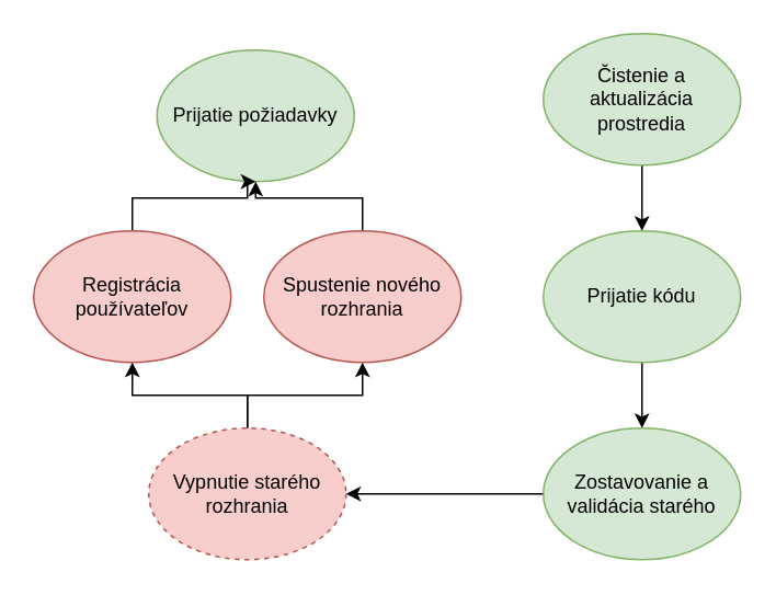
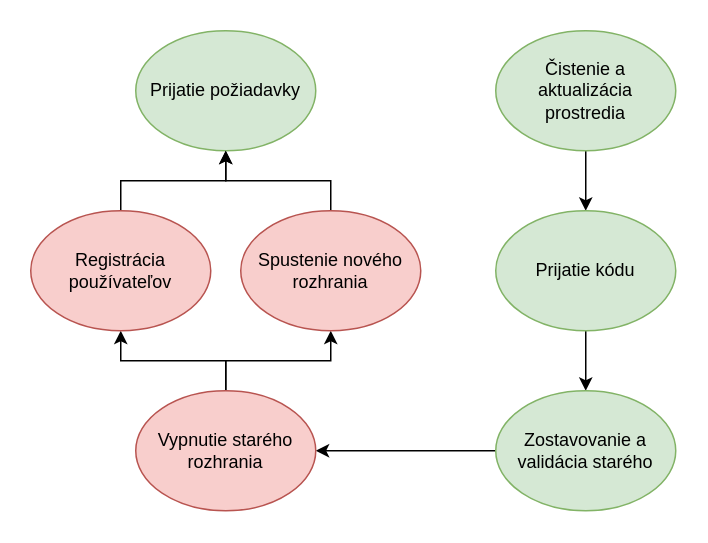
- <mxCell id="2" value="Prijatie požiadavky" style="ellipse;whiteSpace=wrap;html=1;fillColor=#d5e8d4;strokeColor=#82b366;" vertex="1" parent="1"><mxGeometry x="95" y="30" width="120" height="80" as="geometry" /></mxCell>
+ <mxCell id="2" value="Prijatie požiadavky" style="ellipse;whiteSpace=wrap;html=1;fillColor=#d5e8d4;strokeColor=#82b366;" vertex="1" parent="1"><mxGeometry x="90" y="20" width="120" height="80" as="geometry" /></mxCell>
- <mxCell id="11" value="Vypnutie starého rozhrania" style="ellipse;whiteSpace=wrap;html=1;fillColor=#f8cecc;strokeColor=#b85450;dashed=1;" vertex="1" parent="1"><mxGeometry x="90" y="260" width="120" height="80" as="geometry" /></mxCell>
+ <mxCell id="11" value="Vypnutie starého rozhrania" style="ellipse;whiteSpace=wrap;html=1;fillColor=#f8cecc;strokeColor=#b85450;" vertex="1" parent="1"><mxGeometry x="90" y="260" width="120" height="80" as="geometry" /></mxCell>
